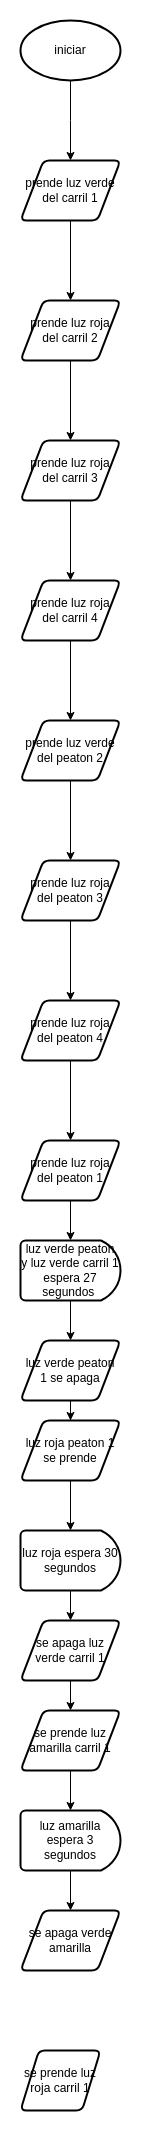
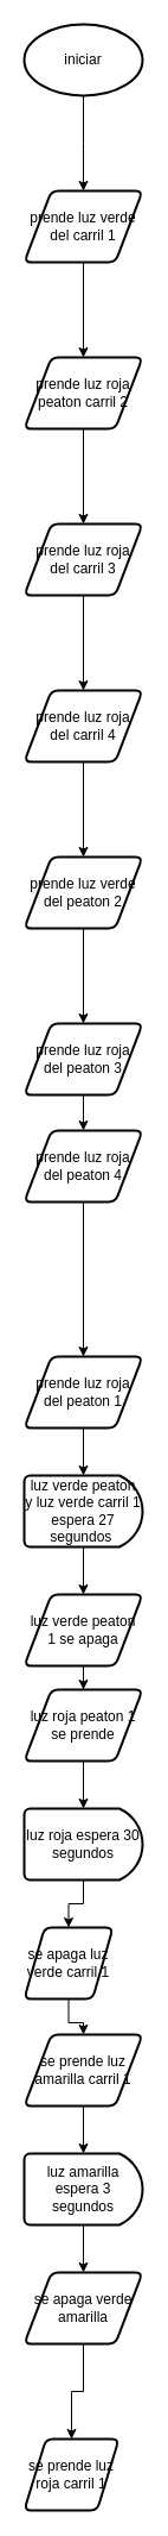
- <mxCell id="7" value="prende luz roja del carril 2" style="shape=parallelogram;html=1;strokeWidth=2;perimeter=parallelogramPerimeter;whiteSpace=wrap;rounded=1;arcSize=12;size=0.23;" vertex="1" parent="1"><mxGeometry x="20" y="300" width="100" height="60" as="geometry" /></mxCell>
+ <mxCell id="7" value="prende luz roja peaton carril 2" style="shape=parallelogram;html=1;strokeWidth=2;perimeter=parallelogramPerimeter;whiteSpace=wrap;rounded=1;arcSize=12;size=0.23;" vertex="1" parent="1"><mxGeometry x="20" y="300" width="100" height="60" as="geometry" /></mxCell>
- <mxCell id="17" value="prende luz roja del peaton 4" style="shape=parallelogram;html=1;strokeWidth=2;perimeter=parallelogramPerimeter;whiteSpace=wrap;rounded=1;arcSize=12;size=0.23;" vertex="1" parent="1"><mxGeometry x="20" y="1000" width="100" height="60" as="geometry" /></mxCell>
+ <mxCell id="17" value="prende luz roja del peaton 4" style="shape=parallelogram;html=1;strokeWidth=2;perimeter=parallelogramPerimeter;whiteSpace=wrap;rounded=1;arcSize=12;size=0.23;" vertex="1" parent="1"><mxGeometry x="20" y="950" width="100" height="60" as="geometry" /></mxCell>
- <mxCell id="33" value="luz roja espera 30 segundos" style="strokeWidth=2;html=1;shape=mxgraph.flowchart.delay;whiteSpace=wrap;" vertex="1" parent="1"><mxGeometry x="20" y="1530" width="100" height="60" as="geometry" /></mxCell>
+ <mxCell id="33" value="luz roja espera 30 segundos" style="strokeWidth=2;html=1;shape=mxgraph.flowchart.delay;whiteSpace=wrap;" vertex="1" parent="1"><mxGeometry x="20" y="1520" width="100" height="60" as="geometry" /></mxCell>
- <mxCell id="27" value="se apaga luz verde carril 1" style="shape=parallelogram;html=1;strokeWidth=2;perimeter=parallelogramPerimeter;whiteSpace=wrap;rounded=1;arcSize=12;size=0.23;" vertex="1" parent="1"><mxGeometry x="20" y="1620" width="100" height="60" as="geometry" /></mxCell>
+ <mxCell id="27" value="se apaga luz verde carril 1" style="shape=parallelogram;html=1;strokeWidth=2;perimeter=parallelogramPerimeter;whiteSpace=wrap;rounded=1;arcSize=12;size=0.23;" vertex="1" parent="1"><mxGeometry x="20" y="1620" width="75" height="60" as="geometry" /></mxCell>
+ <mxCell id="34" value="" style="edgeStyle=orthogonalEdgeStyle;rounded=0;orthogonalLoop=1;jettySize=auto;html=1;" edge="1" parent="1" source="35" target="36"><mxGeometry relative="1" as="geometry" /></mxCell>
